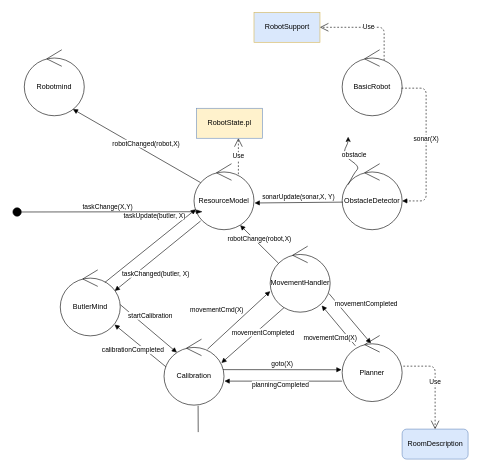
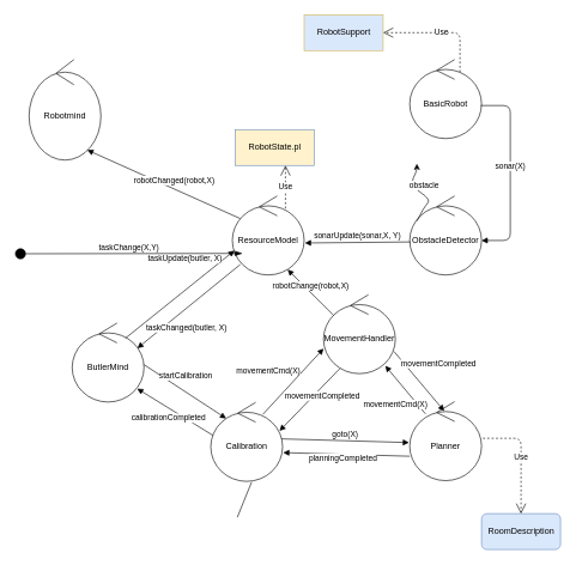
- <mxCell id="3" value="Robotmind" style="ellipse;shape=umlControl;whiteSpace=wrap;html=1;" vertex="1" parent="1"><mxGeometry x="40" y="82.5" width="100" height="110" as="geometry" /></mxCell>
+ <mxCell id="3" value="Robotmind" style="ellipse;shape=umlControl;whiteSpace=wrap;html=1;" vertex="1" parent="1"><mxGeometry x="40" y="82.5" width="100" height="140" as="geometry" /></mxCell>
- <mxCell id="13" value="sonar(X)" style="html=1;verticalAlign=bottom;endArrow=block;entryX=1;entryY=0.564;entryDx=0;entryDy=0;entryPerimeter=0;exitX=0.99;exitY=0.582;exitDx=0;exitDy=0;exitPerimeter=0;dashed=1;" edge="1" parent="1" source="2" target="5"><mxGeometry width="80" relative="1" as="geometry"><mxPoint x="620" y="197.5" as="sourcePoint" /><mxPoint x="680" y="227.5" as="targetPoint" /><Array as="points"><mxPoint x="710" y="146.5" /><mxPoint x="710" y="334.5" /></Array></mxGeometry></mxCell>
+ <mxCell id="13" value="sonar(X)" style="html=1;verticalAlign=bottom;endArrow=block;entryX=1;entryY=0.564;entryDx=0;entryDy=0;entryPerimeter=0;exitX=0.99;exitY=0.582;exitDx=0;exitDy=0;exitPerimeter=0;" edge="1" parent="1" source="2" target="5"><mxGeometry width="80" relative="1" as="geometry"><mxPoint x="620" y="197.5" as="sourcePoint" /><mxPoint x="680" y="227.5" as="targetPoint" /><Array as="points"><mxPoint x="710" y="146.5" /><mxPoint x="710" y="334.5" /></Array></mxGeometry></mxCell>
- <mxCell id="7" value="Calibration" style="ellipse;shape=umlControl;whiteSpace=wrap;html=1;" vertex="1" parent="1"><mxGeometry x="273" y="565" width="100" height="110" as="geometry" /></mxCell>
+ <mxCell id="7" value="Calibration" style="ellipse;shape=umlControl;whiteSpace=wrap;html=1;" vertex="1" parent="1"><mxGeometry x="293" y="560" width="100" height="110" as="geometry" /></mxCell>
